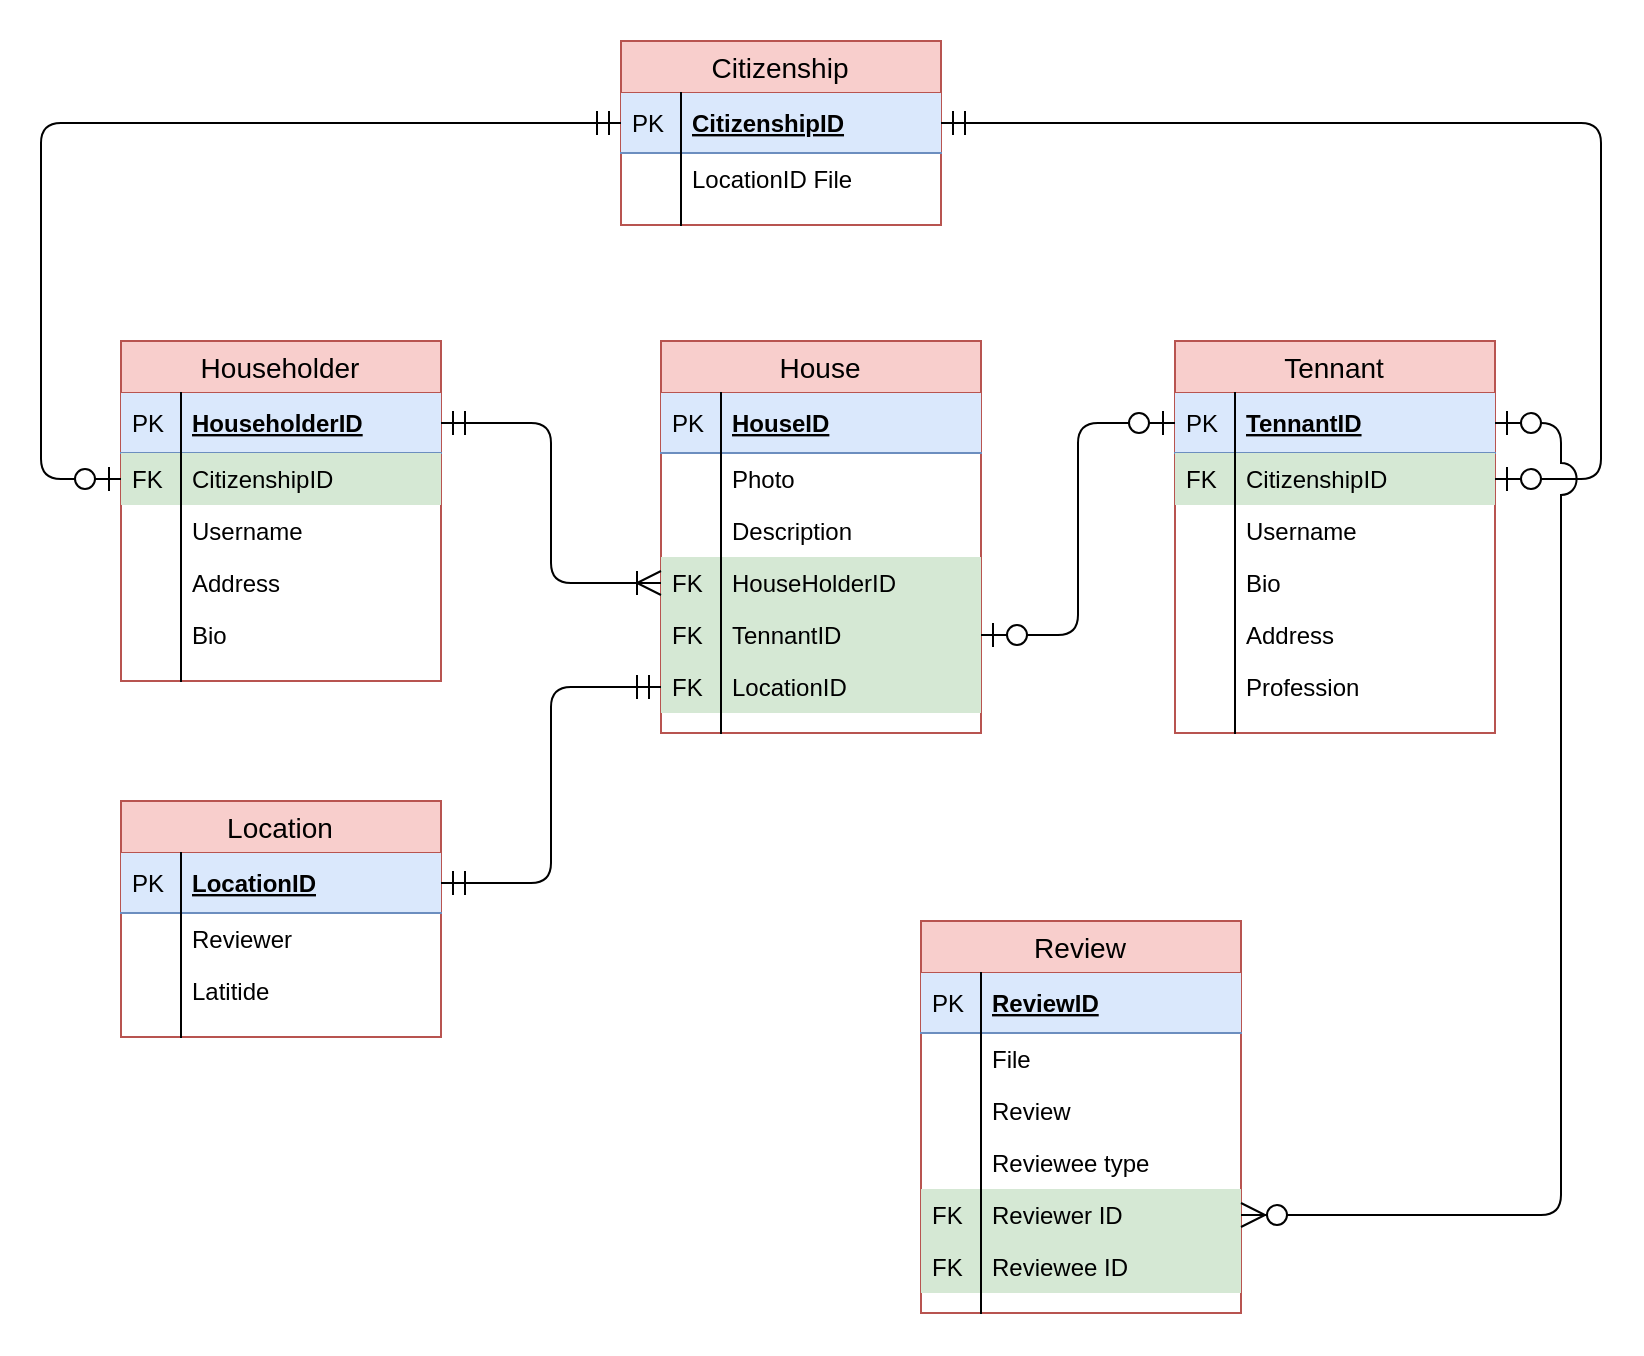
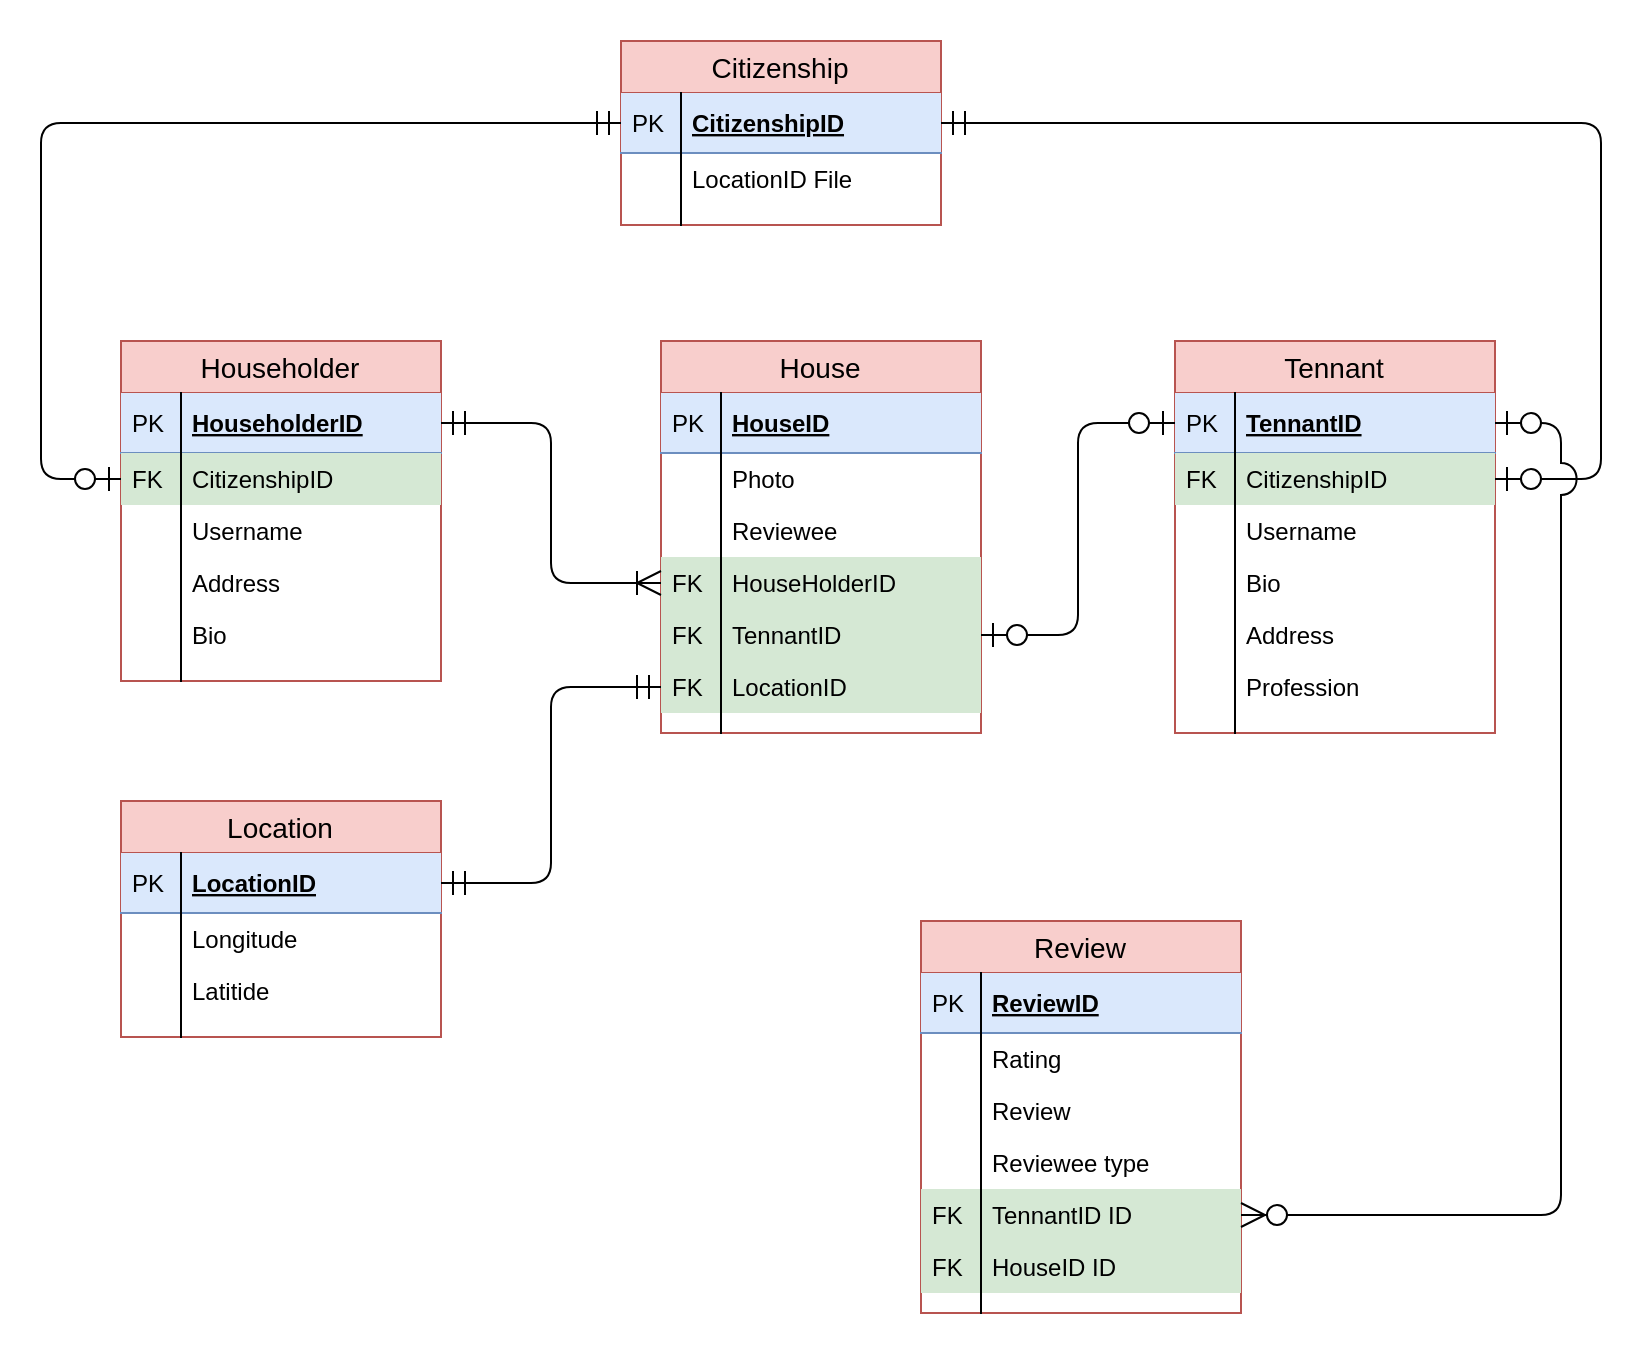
- <mxCell id="42" value="Description" style="shape=partialRectangle;top=0;left=0;right=0;bottom=0;align=left;verticalAlign=top;fillColor=none;spacingLeft=34;spacingRight=4;overflow=hidden;rotatable=0;points=[[0,0.5],[1,0.5]];portConstraint=eastwest;dropTarget=0;fontSize=12;" vertex="1" parent="37"><mxGeometry y="82" width="160" height="26" as="geometry" /></mxCell>
+ <mxCell id="42" value="Reviewee" style="shape=partialRectangle;top=0;left=0;right=0;bottom=0;align=left;verticalAlign=top;fillColor=none;spacingLeft=34;spacingRight=4;overflow=hidden;rotatable=0;points=[[0,0.5],[1,0.5]];portConstraint=eastwest;dropTarget=0;fontSize=12;" vertex="1" parent="37"><mxGeometry y="82" width="160" height="26" as="geometry" /></mxCell>
- <mxCell id="55" value="Reviewer" style="shape=partialRectangle;top=0;left=0;right=0;bottom=0;align=left;verticalAlign=top;fillColor=none;spacingLeft=34;spacingRight=4;overflow=hidden;rotatable=0;points=[[0,0.5],[1,0.5]];portConstraint=eastwest;dropTarget=0;fontSize=12;" vertex="1" parent="52"><mxGeometry y="56" width="160" height="26" as="geometry" /></mxCell>
+ <mxCell id="55" value="Longitude" style="shape=partialRectangle;top=0;left=0;right=0;bottom=0;align=left;verticalAlign=top;fillColor=none;spacingLeft=34;spacingRight=4;overflow=hidden;rotatable=0;points=[[0,0.5],[1,0.5]];portConstraint=eastwest;dropTarget=0;fontSize=12;" vertex="1" parent="52"><mxGeometry y="56" width="160" height="26" as="geometry" /></mxCell>
- <mxCell id="65" value="File" style="shape=partialRectangle;top=0;left=0;right=0;bottom=0;align=left;verticalAlign=top;fillColor=none;spacingLeft=34;spacingRight=4;overflow=hidden;rotatable=0;points=[[0,0.5],[1,0.5]];portConstraint=eastwest;dropTarget=0;fontSize=12;" vertex="1" parent="62"><mxGeometry y="56" width="160" height="26" as="geometry" /></mxCell>
+ <mxCell id="65" value="Rating" style="shape=partialRectangle;top=0;left=0;right=0;bottom=0;align=left;verticalAlign=top;fillColor=none;spacingLeft=34;spacingRight=4;overflow=hidden;rotatable=0;points=[[0,0.5],[1,0.5]];portConstraint=eastwest;dropTarget=0;fontSize=12;" vertex="1" parent="62"><mxGeometry y="56" width="160" height="26" as="geometry" /></mxCell>
- <mxCell id="71" value="Reviewer ID" style="shape=partialRectangle;top=0;left=0;right=0;bottom=0;align=left;verticalAlign=top;fillColor=#d5e8d4;spacingLeft=34;spacingRight=4;overflow=hidden;rotatable=0;points=[[0,0.5],[1,0.5]];portConstraint=eastwest;dropTarget=0;fontSize=12;strokeColor=#82b366;" vertex="1" parent="62"><mxGeometry y="134" width="160" height="26" as="geometry" /></mxCell>
+ <mxCell id="71" value="TennantID ID" style="shape=partialRectangle;top=0;left=0;right=0;bottom=0;align=left;verticalAlign=top;fillColor=#d5e8d4;spacingLeft=34;spacingRight=4;overflow=hidden;rotatable=0;points=[[0,0.5],[1,0.5]];portConstraint=eastwest;dropTarget=0;fontSize=12;strokeColor=#82b366;" vertex="1" parent="62"><mxGeometry y="134" width="160" height="26" as="geometry" /></mxCell>
- <mxCell id="73" value="Reviewee ID" style="shape=partialRectangle;top=0;left=0;right=0;bottom=0;align=left;verticalAlign=top;fillColor=#d5e8d4;spacingLeft=34;spacingRight=4;overflow=hidden;rotatable=0;points=[[0,0.5],[1,0.5]];portConstraint=eastwest;dropTarget=0;fontSize=12;strokeColor=#82b366;" vertex="1" parent="62"><mxGeometry y="160" width="160" height="26" as="geometry" /></mxCell>
+ <mxCell id="73" value="HouseID ID" style="shape=partialRectangle;top=0;left=0;right=0;bottom=0;align=left;verticalAlign=top;fillColor=#d5e8d4;spacingLeft=34;spacingRight=4;overflow=hidden;rotatable=0;points=[[0,0.5],[1,0.5]];portConstraint=eastwest;dropTarget=0;fontSize=12;strokeColor=#82b366;" vertex="1" parent="62"><mxGeometry y="160" width="160" height="26" as="geometry" /></mxCell>
